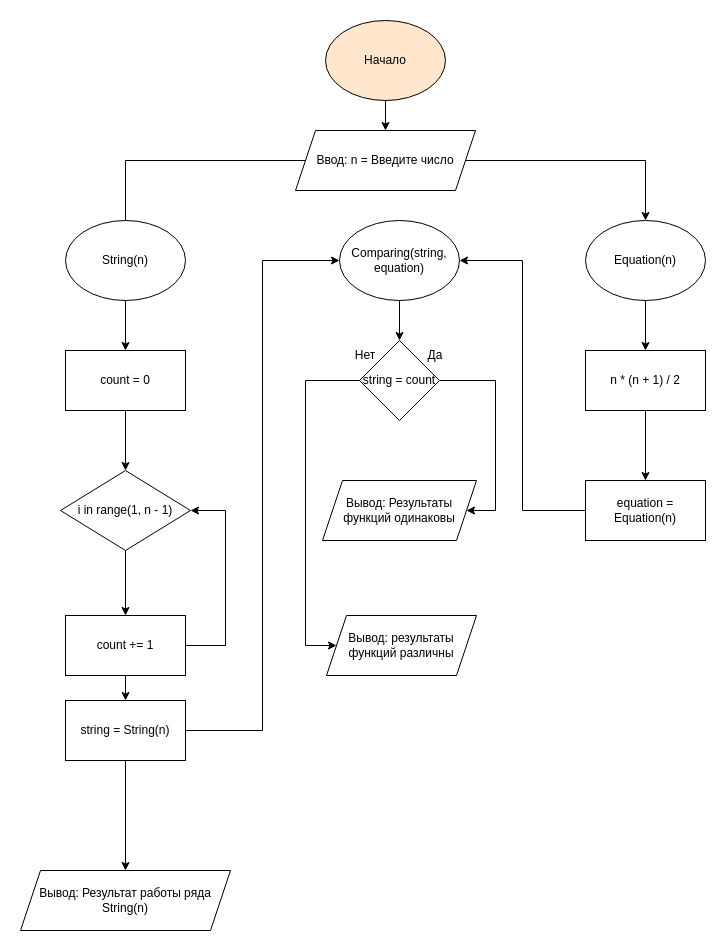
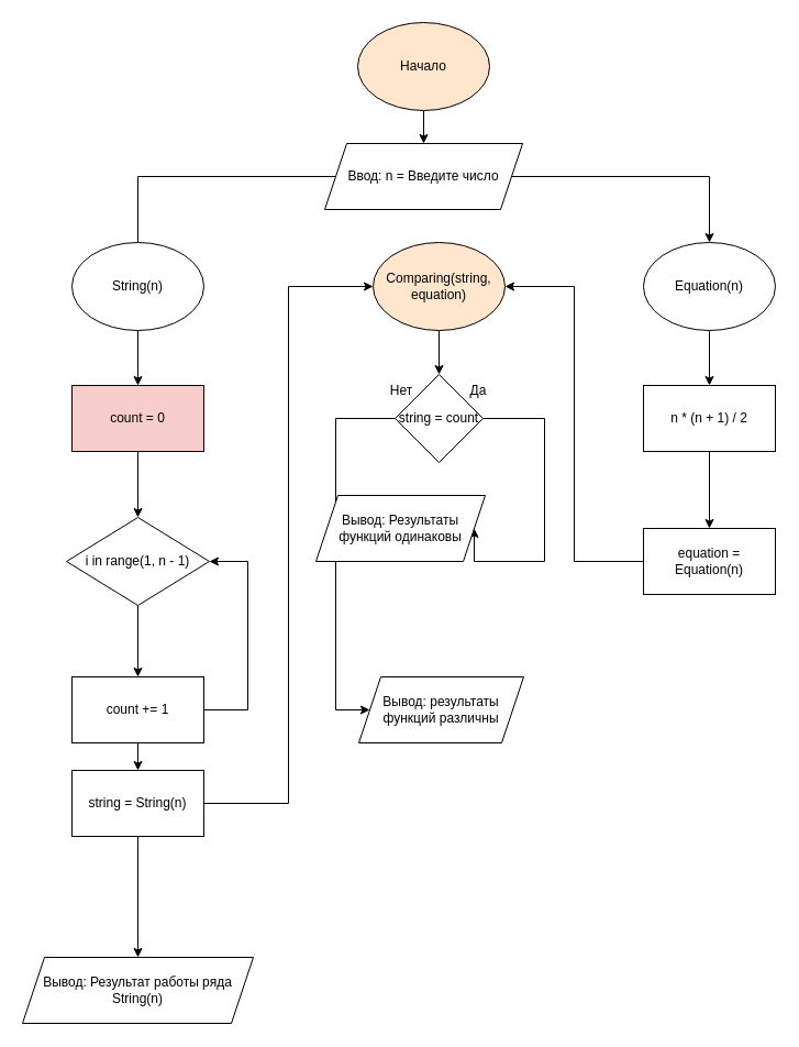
- <mxCell id="27" value="Comparing(string, equation)" style="ellipse;whiteSpace=wrap;html=1;" vertex="1" parent="1"><mxGeometry x="339" y="220" width="120" height="80" as="geometry" /></mxCell>
+ <mxCell id="27" value="Comparing(string, equation)" style="ellipse;whiteSpace=wrap;html=1;fillColor=#ffe6cc;" vertex="1" parent="1"><mxGeometry x="339" y="220" width="120" height="80" as="geometry" /></mxCell>
- <mxCell id="10" value="count = 0" style="rounded=0;whiteSpace=wrap;html=1;" vertex="1" parent="1"><mxGeometry x="65" y="350" width="120" height="60" as="geometry" /></mxCell>
+ <mxCell id="10" value="count = 0" style="rounded=0;whiteSpace=wrap;html=1;fillColor=#f8cecc;" vertex="1" parent="1"><mxGeometry x="65" y="350" width="120" height="60" as="geometry" /></mxCell>
- <mxCell id="33" value="Вывод: Результаты функций одинаковы" style="shape=parallelogram;perimeter=parallelogramPerimeter;whiteSpace=wrap;html=1;fixedSize=1;" vertex="1" parent="1"><mxGeometry x="322" y="480" width="154" height="60" as="geometry" /></mxCell>
+ <mxCell id="33" value="Вывод: Результаты функций одинаковы" style="shape=parallelogram;perimeter=parallelogramPerimeter;whiteSpace=wrap;html=1;fixedSize=1;" vertex="1" parent="1"><mxGeometry x="287" y="450" width="154" height="60" as="geometry" /></mxCell>
